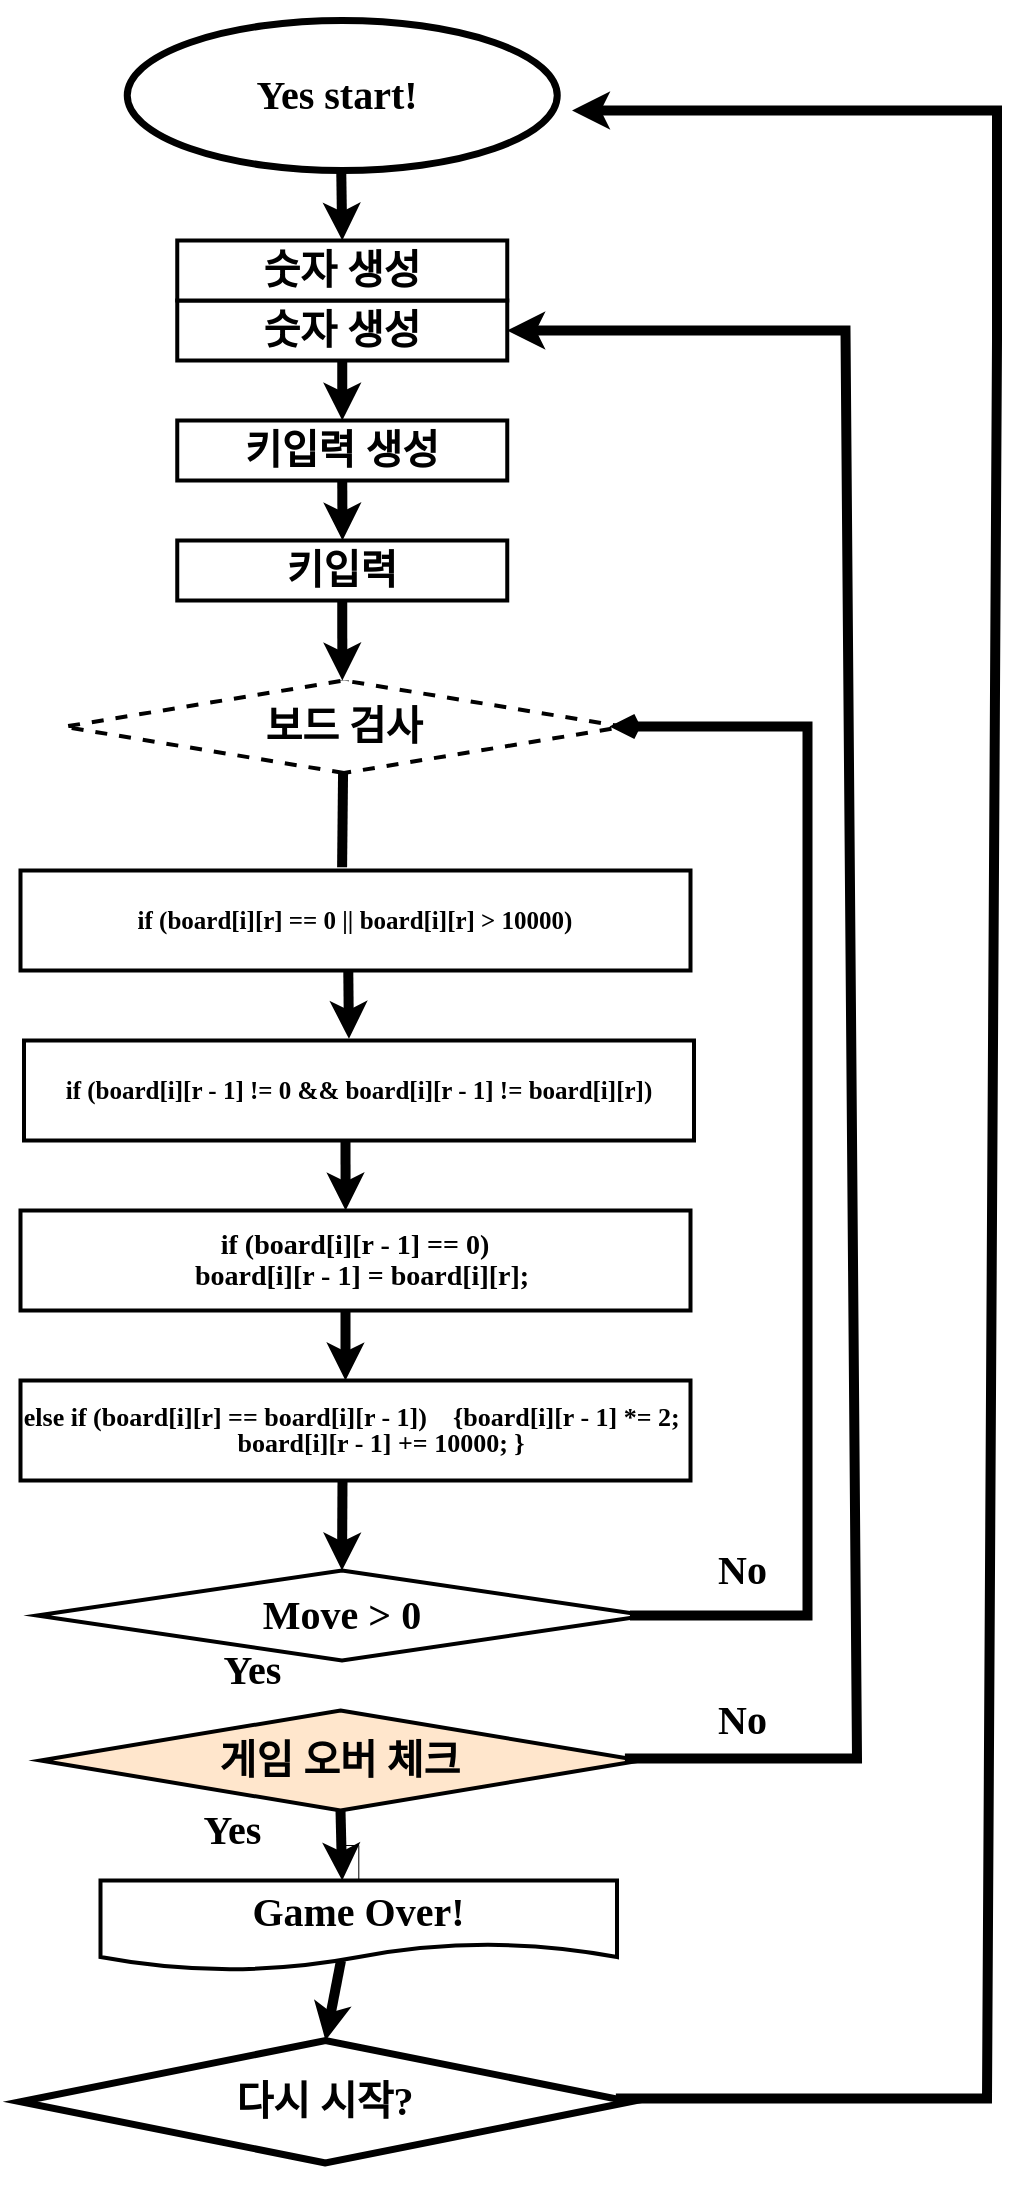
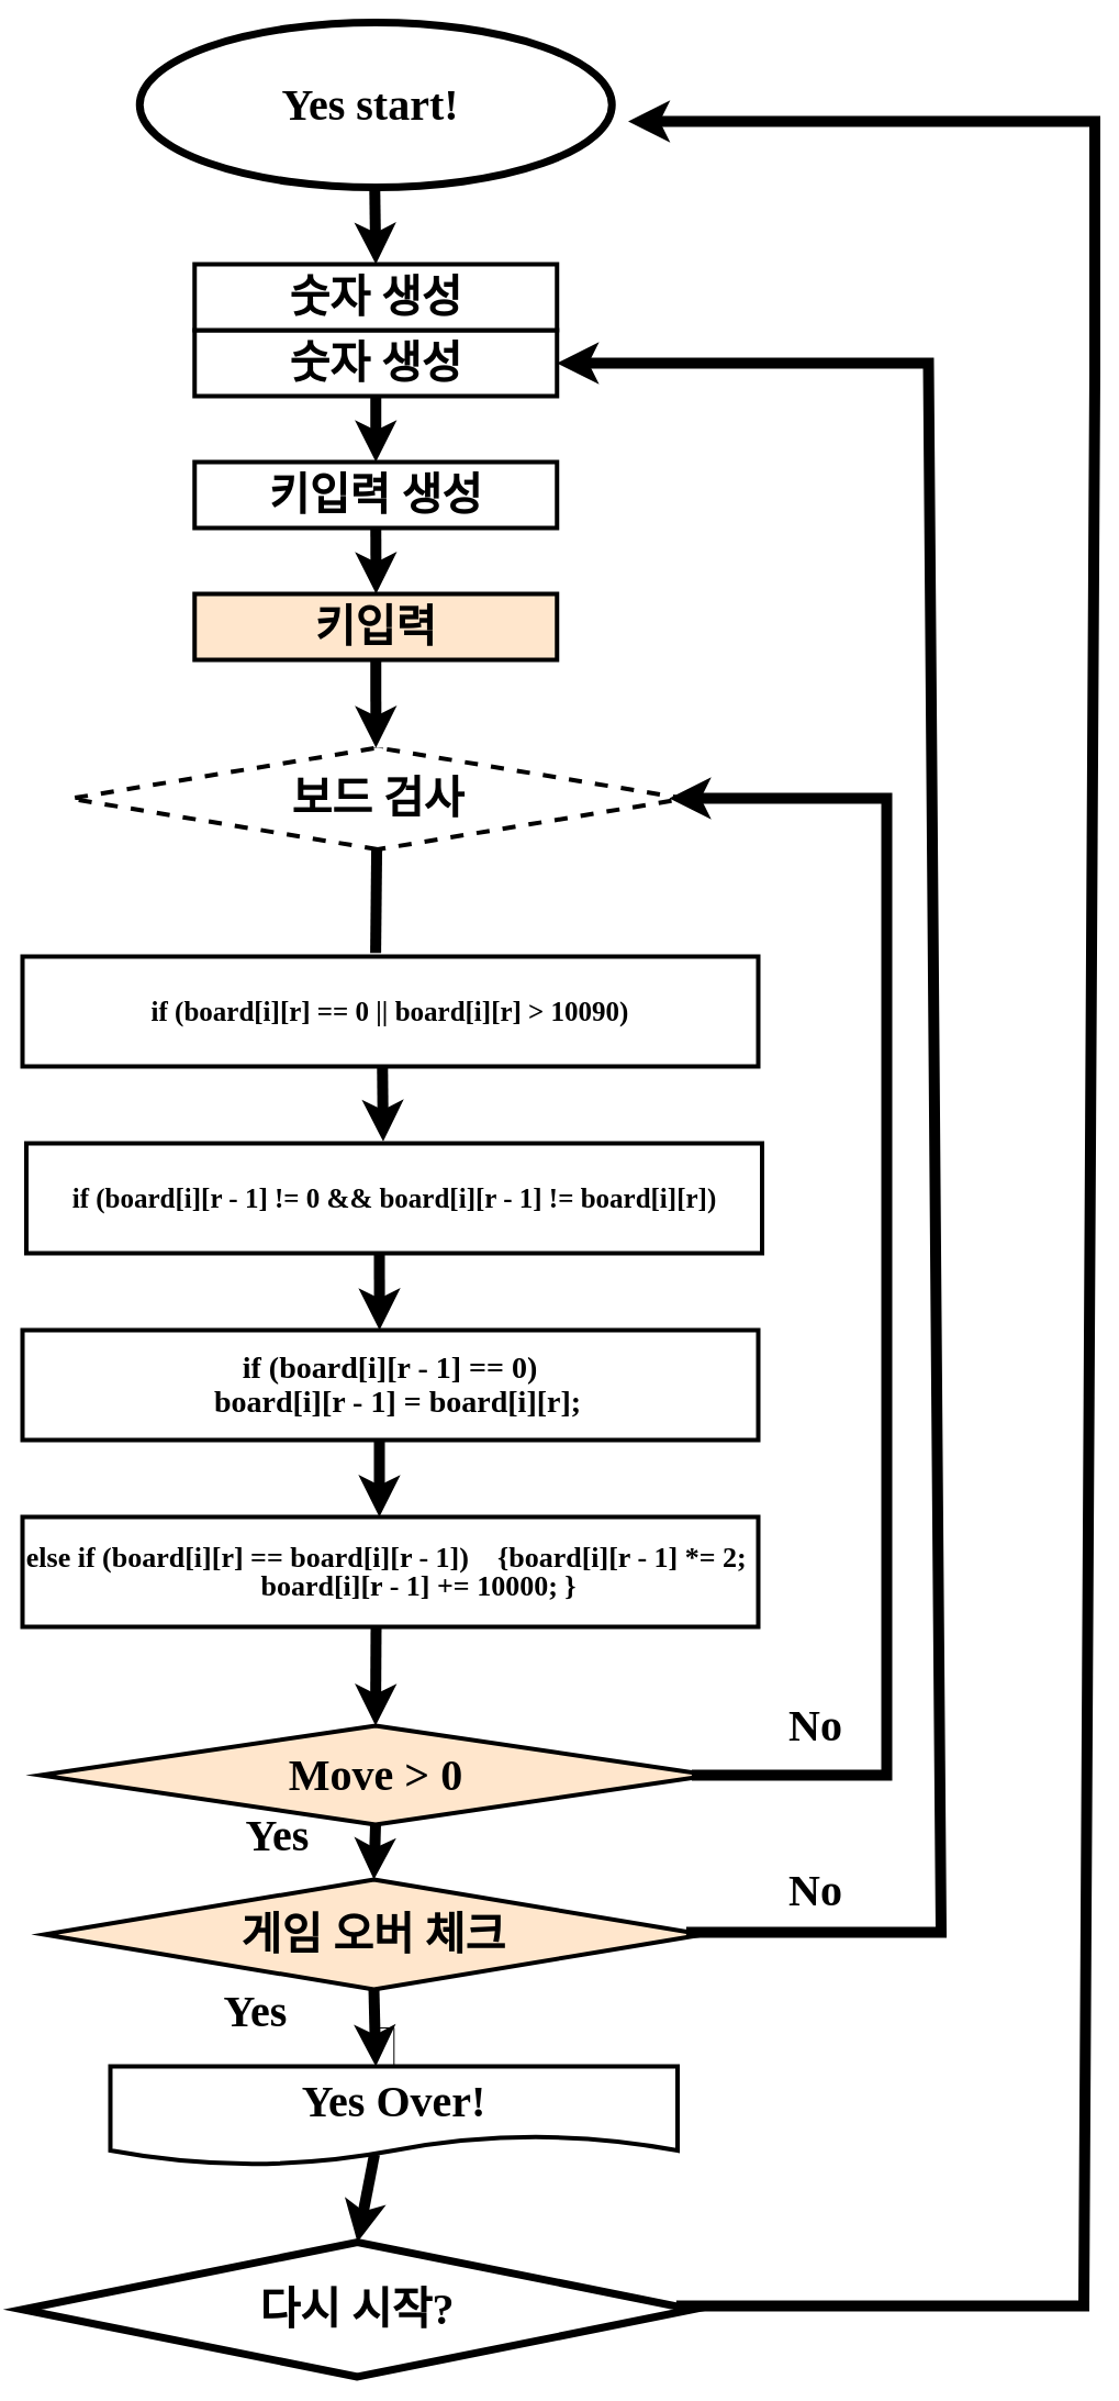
+ <mxCell id="20" value="" style="edgeStyle=orthogonalEdgeStyle;rounded=0;orthogonalLoop=1;jettySize=auto;html=1;fontFamily=Lucida Console;fontSize=37;" parent="1" source="21" target="3" edge="1"><mxGeometry relative="1" as="geometry" /></mxCell>
- <mxCell id="21" value="키입력" style="rounded=0;whiteSpace=wrap;html=1;fontSize=40;strokeWidth=4;fontStyle=1;fontFamily=Lucida Console;" parent="1" vertex="1"><mxGeometry x="176.75" y="540" width="330" height="60" as="geometry" /></mxCell>
+ <mxCell id="21" value="키입력" style="rounded=0;whiteSpace=wrap;html=1;fontSize=40;strokeWidth=4;fontStyle=1;fontFamily=Lucida Console;fillColor=#ffe6cc;" parent="1" vertex="1"><mxGeometry x="176.75" y="540" width="330" height="60" as="geometry" /></mxCell>
- <mxCell id="36" value="&lt;div style=&quot;font-size: 25px;&quot;&gt;&lt;span style=&quot;background-color: initial;&quot;&gt;&lt;font style=&quot;font-size: 25px;&quot;&gt;&lt;span&gt;if (board[i][r] == 0 || board[i][r] &amp;gt; 10000)&lt;/span&gt;&lt;/font&gt;&lt;/span&gt;&lt;/div&gt;" style="rounded=0;whiteSpace=wrap;html=1;fontSize=12;strokeWidth=4;verticalAlign=middle;shadow=0;rounded=0;fontStyle=1;fontFamily=Lucida Console;" vertex="1" parent="1"><mxGeometry x="20" y="870" width="670" height="100" as="geometry" /></mxCell>
+ <mxCell id="36" value="&lt;div style=&quot;font-size: 25px;&quot;&gt;&lt;span style=&quot;background-color: initial;&quot;&gt;&lt;font style=&quot;font-size: 25px;&quot;&gt;&lt;span&gt;if (board[i][r] == 0 || board[i][r] &amp;gt; 10090)&lt;/span&gt;&lt;/font&gt;&lt;/span&gt;&lt;/div&gt;" style="rounded=0;whiteSpace=wrap;html=1;fontSize=12;strokeWidth=4;verticalAlign=middle;shadow=0;rounded=0;fontStyle=1;fontFamily=Lucida Console;" vertex="1" parent="1"><mxGeometry x="20" y="870" width="670" height="100" as="geometry" /></mxCell>
- <mxCell id="18" value="Move &amp;gt; 0" style="rhombus;whiteSpace=wrap;html=1;fontSize=40;strokeWidth=4;fontStyle=1;fontFamily=Lucida Console;" parent="1" vertex="1"><mxGeometry x="36.5" y="1570" width="610" height="90" as="geometry" /></mxCell>
+ <mxCell id="18" value="Move &amp;gt; 0" style="rhombus;whiteSpace=wrap;html=1;fontSize=40;strokeWidth=4;fontStyle=1;fontFamily=Lucida Console;fillColor=#ffe6cc;" parent="1" vertex="1"><mxGeometry x="36.5" y="1570" width="610" height="90" as="geometry" /></mxCell>
- <mxCell id="19" value="" style="endArrow=open;html=1;rounded=0;fontSize=40;strokeWidth=10;exitX=0.972;exitY=0.5;exitDx=0;exitDy=0;exitPerimeter=0;entryX=0.026;entryY=0.503;entryDx=0;entryDy=0;fontStyle=1;fontFamily=Lucida Console;entryPerimeter=0;" parent="1" source="18" edge="1" target="6"><mxGeometry width="50" height="50" relative="1" as="geometry"><mxPoint x="796.5" y="1090" as="sourcePoint" /><mxPoint x="631.6" y="750.043" as="targetPoint" /><Array as="points"><mxPoint x="807" y="1615" /><mxPoint x="807" y="726" /></Array></mxGeometry></mxCell>
+ <mxCell id="19" value="" style="endArrow=classic;html=1;rounded=0;fontSize=40;strokeWidth=10;exitX=0.972;exitY=0.5;exitDx=0;exitDy=0;exitPerimeter=0;entryX=0.026;entryY=0.503;entryDx=0;entryDy=0;fontStyle=1;fontFamily=Lucida Console;entryPerimeter=0;" parent="1" source="18" edge="1" target="6"><mxGeometry width="50" height="50" relative="1" as="geometry"><mxPoint x="796.5" y="1090" as="sourcePoint" /><mxPoint x="631.6" y="750.043" as="targetPoint" /><Array as="points"><mxPoint x="807" y="1615" /><mxPoint x="807" y="726" /></Array></mxGeometry></mxCell>
+ <mxCell id="16" value="" style="endArrow=classic;html=1;rounded=0;fontSize=40;strokeWidth=10;shadow=0;entryX=0.5;entryY=0;entryDx=0;entryDy=0;exitX=0.5;exitY=1;exitDx=0;exitDy=0;fontStyle=1;fontFamily=Lucida Console;" parent="1" source="18" target="9" edge="1"><mxGeometry width="50" height="50" relative="1" as="geometry"><mxPoint x="320" y="1360" as="sourcePoint" /><mxPoint x="320" y="1440" as="targetPoint" /><Array as="points" /></mxGeometry></mxCell>
- <mxCell id="8" value="Game Over!" style="shape=document;whiteSpace=wrap;html=1;boundedLbl=1;fontSize=40;strokeWidth=4;fontStyle=1;fontFamily=Lucida Console;" parent="1" vertex="1"><mxGeometry x="100" y="1880" width="516.5" height="90" as="geometry" /></mxCell>
+ <mxCell id="8" value="Yes Over!" style="shape=document;whiteSpace=wrap;html=1;boundedLbl=1;fontSize=40;strokeWidth=4;fontStyle=1;fontFamily=Lucida Console;" parent="1" vertex="1"><mxGeometry x="100" y="1880" width="516.5" height="90" as="geometry" /></mxCell>
